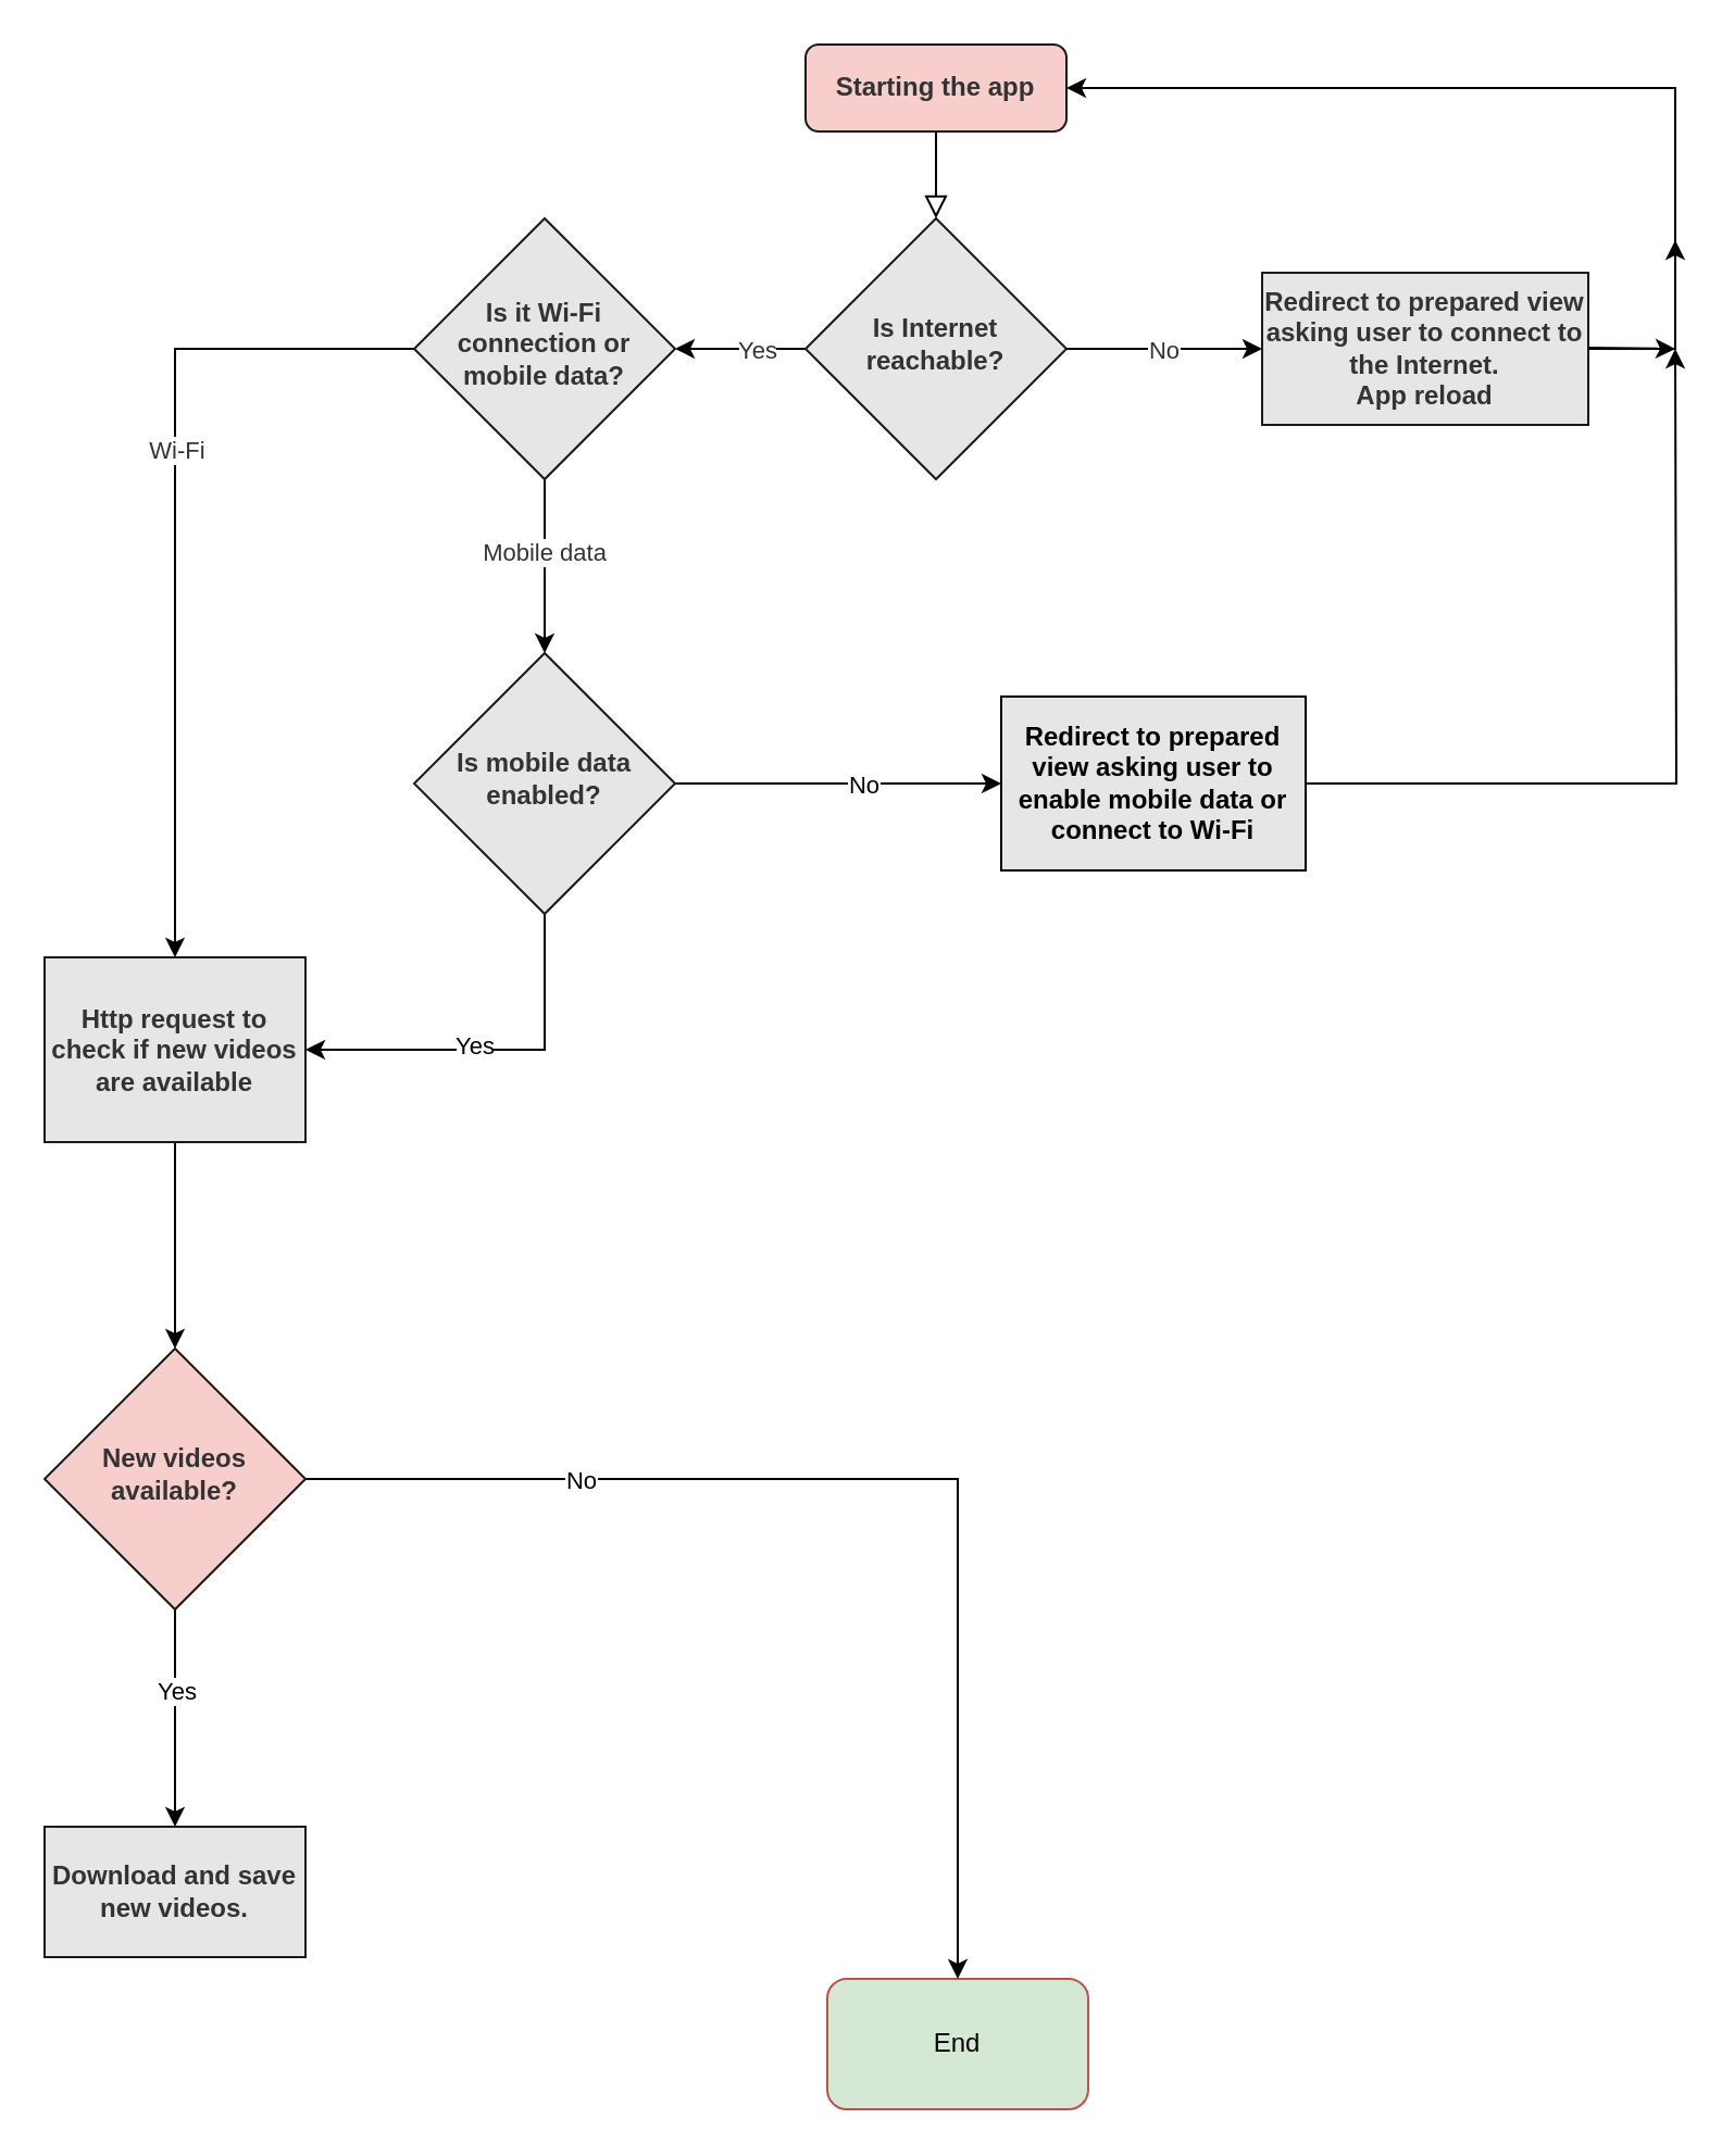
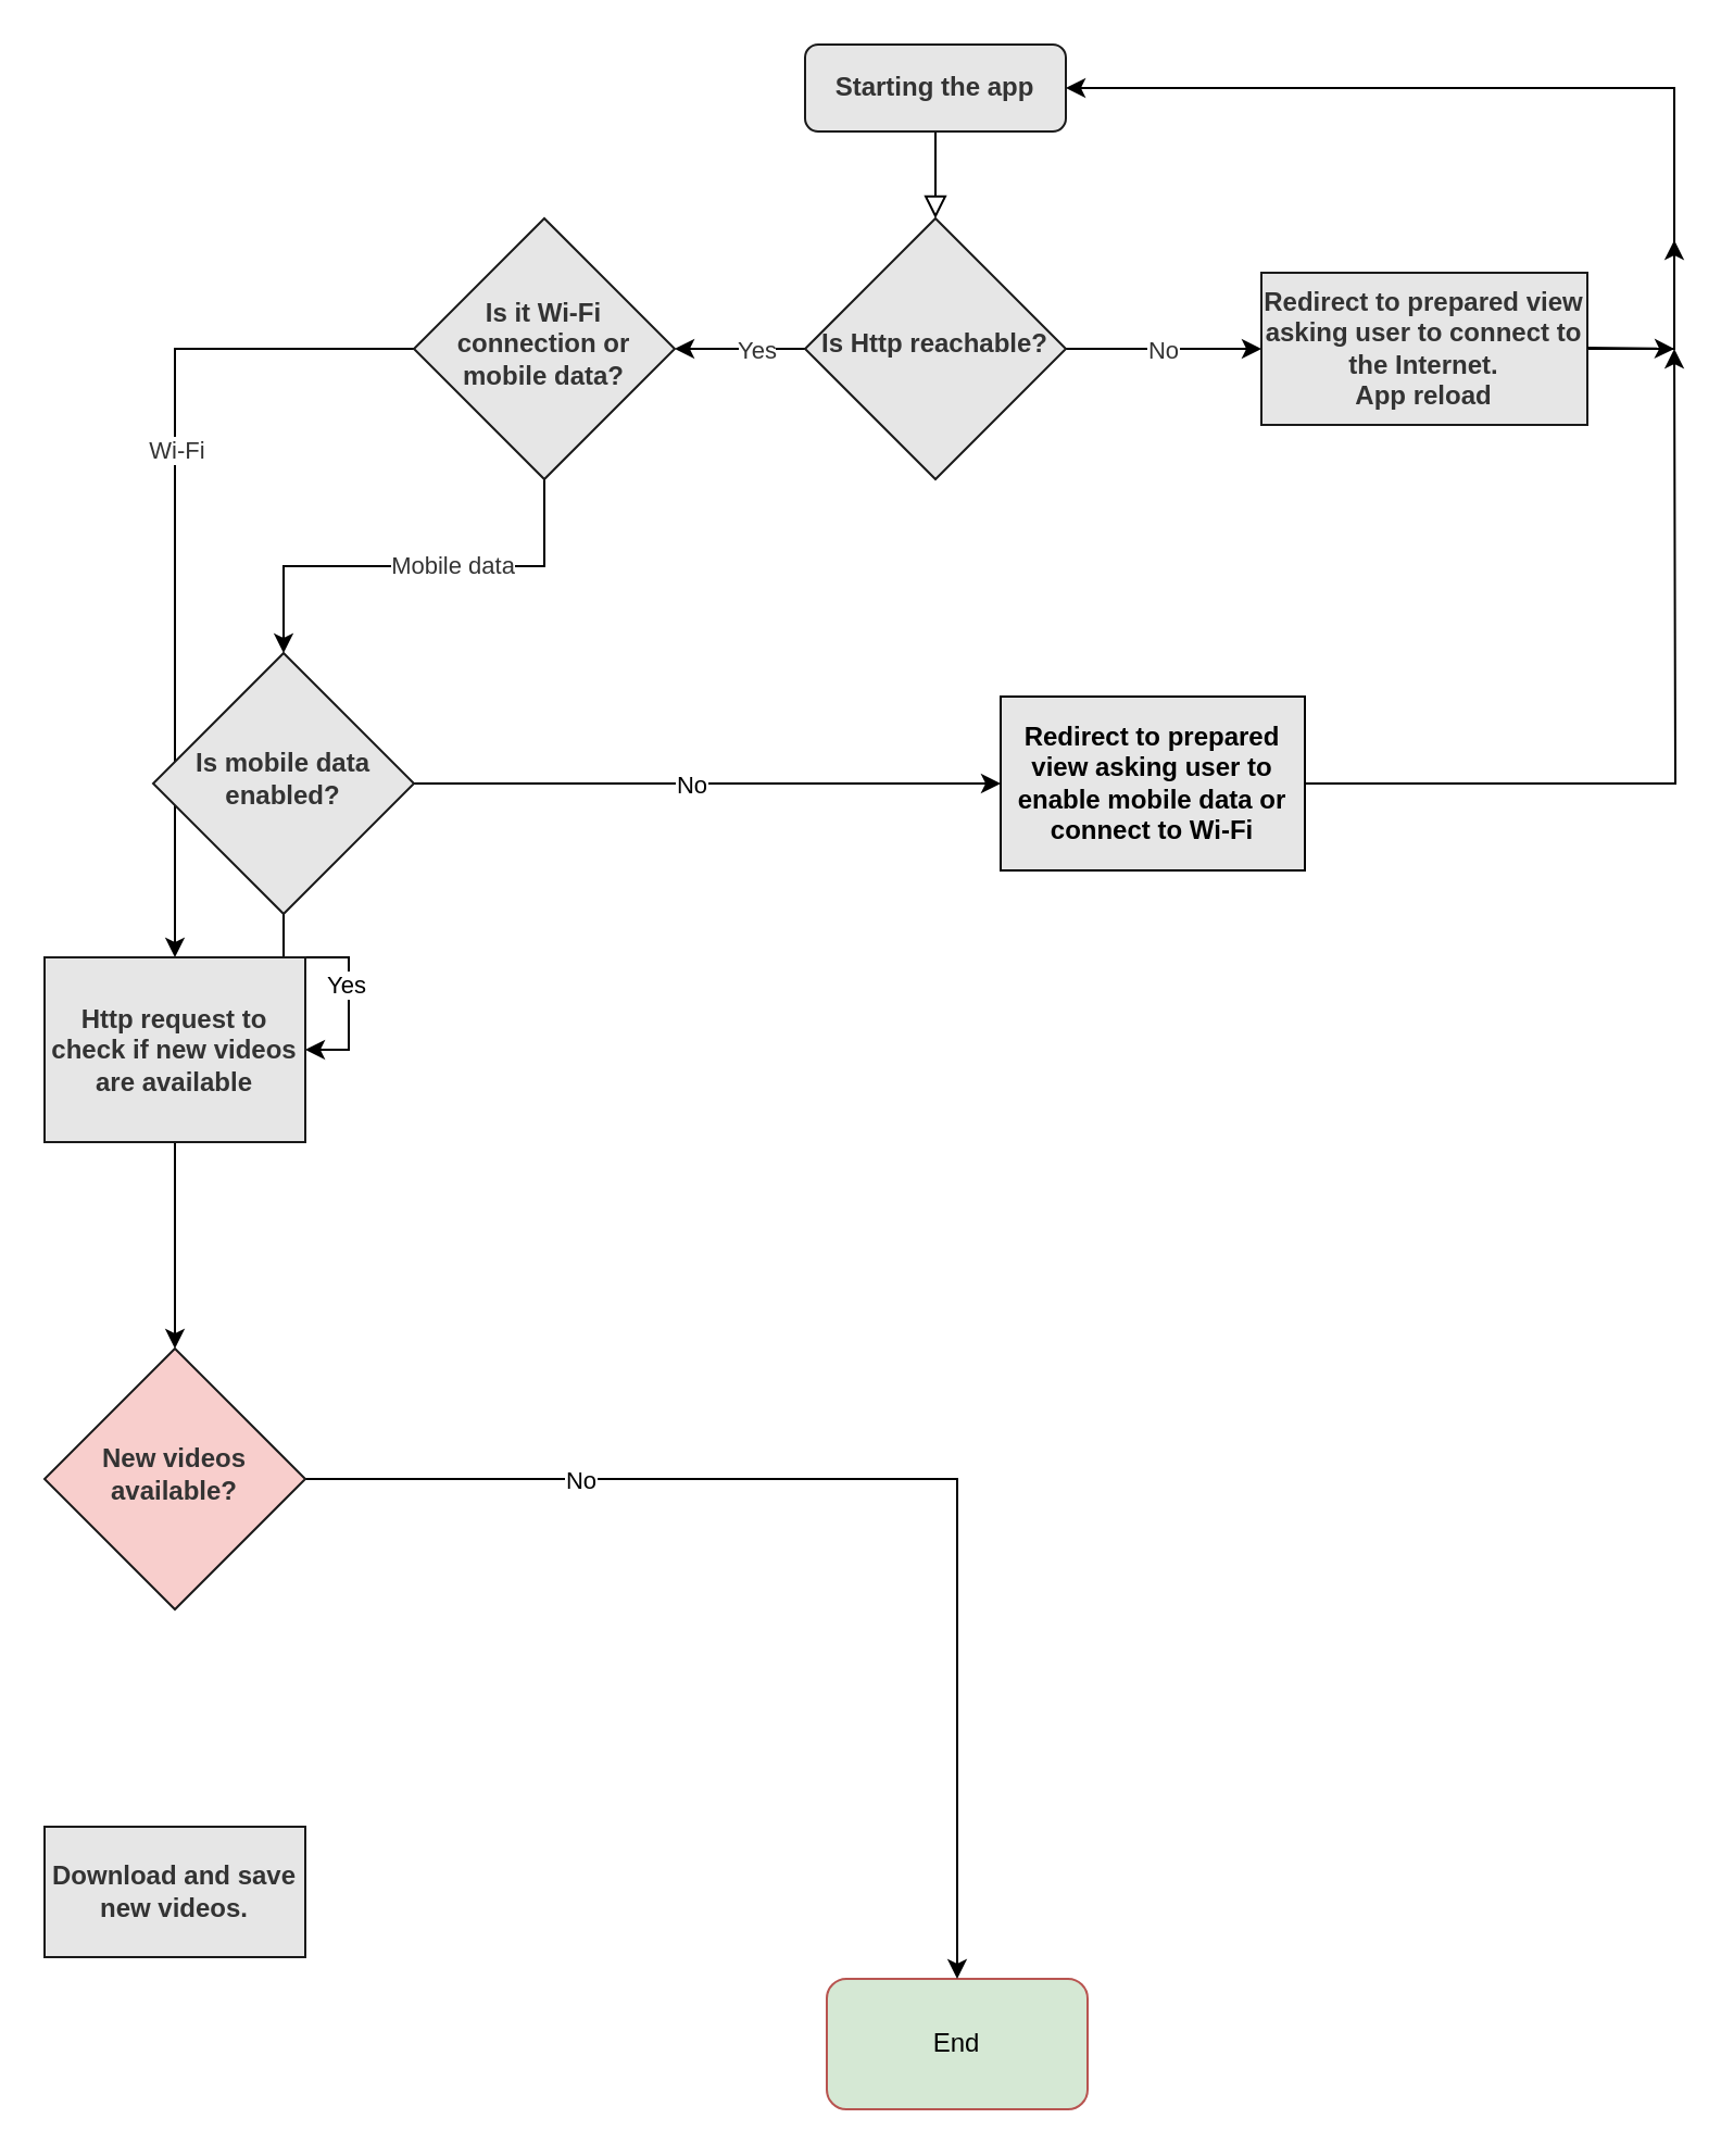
- <mxCell id="3" value="&lt;b&gt;Starting the app&lt;/b&gt;" style="rounded=1;whiteSpace=wrap;html=1;fontSize=12;glass=0;strokeWidth=1;shadow=0;fillColor=#f8cecc;fontColor=#333333;strokeColor=#1A1A1A;" parent="1" vertex="1"><mxGeometry x="370" y="20" width="120" height="40" as="geometry" /></mxCell>
+ <mxCell id="3" value="&lt;b&gt;Starting the app&lt;/b&gt;" style="rounded=1;whiteSpace=wrap;html=1;fontSize=12;glass=0;strokeWidth=1;shadow=0;fillColor=#E6E6E6;fontColor=#333333;strokeColor=#1A1A1A;" parent="1" vertex="1"><mxGeometry x="370" y="20" width="120" height="40" as="geometry" /></mxCell>
- <mxCell id="8" value="&lt;b&gt;Is Internet reachable?&lt;/b&gt;" style="rhombus;whiteSpace=wrap;html=1;shadow=0;fontFamily=Helvetica;fontSize=12;align=center;strokeWidth=1;spacing=6;spacingTop=-4;fillColor=#E6E6E6;fontColor=#333333;strokeColor=#1A1A1A;" parent="1" vertex="1"><mxGeometry x="370" y="100" width="120" height="120" as="geometry" /></mxCell>
+ <mxCell id="8" value="&lt;b&gt;Is Http reachable?&lt;/b&gt;" style="rhombus;whiteSpace=wrap;html=1;shadow=0;fontFamily=Helvetica;fontSize=12;align=center;strokeWidth=1;spacing=6;spacingTop=-4;fillColor=#E6E6E6;fontColor=#333333;strokeColor=#1A1A1A;" parent="1" vertex="1"><mxGeometry x="370" y="100" width="120" height="120" as="geometry" /></mxCell>
- <mxCell id="21" value="&lt;b&gt;Is mobile data enabled?&lt;/b&gt;" style="rhombus;whiteSpace=wrap;html=1;shadow=0;fontFamily=Helvetica;fontSize=12;align=center;strokeWidth=1;spacing=6;spacingTop=-4;fillColor=#E6E6E6;fontColor=#333333;strokeColor=#1A1A1A;" parent="1" vertex="1"><mxGeometry x="190" y="300" width="120" height="120" as="geometry" /></mxCell>
+ <mxCell id="21" value="&lt;b&gt;Is mobile data enabled?&lt;/b&gt;" style="rhombus;whiteSpace=wrap;html=1;shadow=0;fontFamily=Helvetica;fontSize=12;align=center;strokeWidth=1;spacing=6;spacingTop=-4;fillColor=#E6E6E6;fontColor=#333333;strokeColor=#1A1A1A;" parent="1" vertex="1"><mxGeometry x="70" y="300" width="120" height="120" as="geometry" /></mxCell>
- <mxCell id="26" style="edgeStyle=orthogonalEdgeStyle;rounded=0;orthogonalLoop=1;jettySize=auto;html=1;exitX=0.5;exitY=1;exitDx=0;exitDy=0;entryX=0.5;entryY=0;entryDx=0;entryDy=0;" parent="1" source="28" target="33" edge="1"><mxGeometry relative="1" as="geometry"><mxPoint x="80" y="840" as="targetPoint" /></mxGeometry></mxCell>
- <mxCell id="27" value="Yes" style="edgeLabel;html=1;align=center;verticalAlign=middle;resizable=0;points=[];" parent="26" vertex="1" connectable="0"><mxGeometry x="-0.266" y="-4" relative="1" as="geometry"><mxPoint x="4" as="offset" /></mxGeometry></mxCell>
